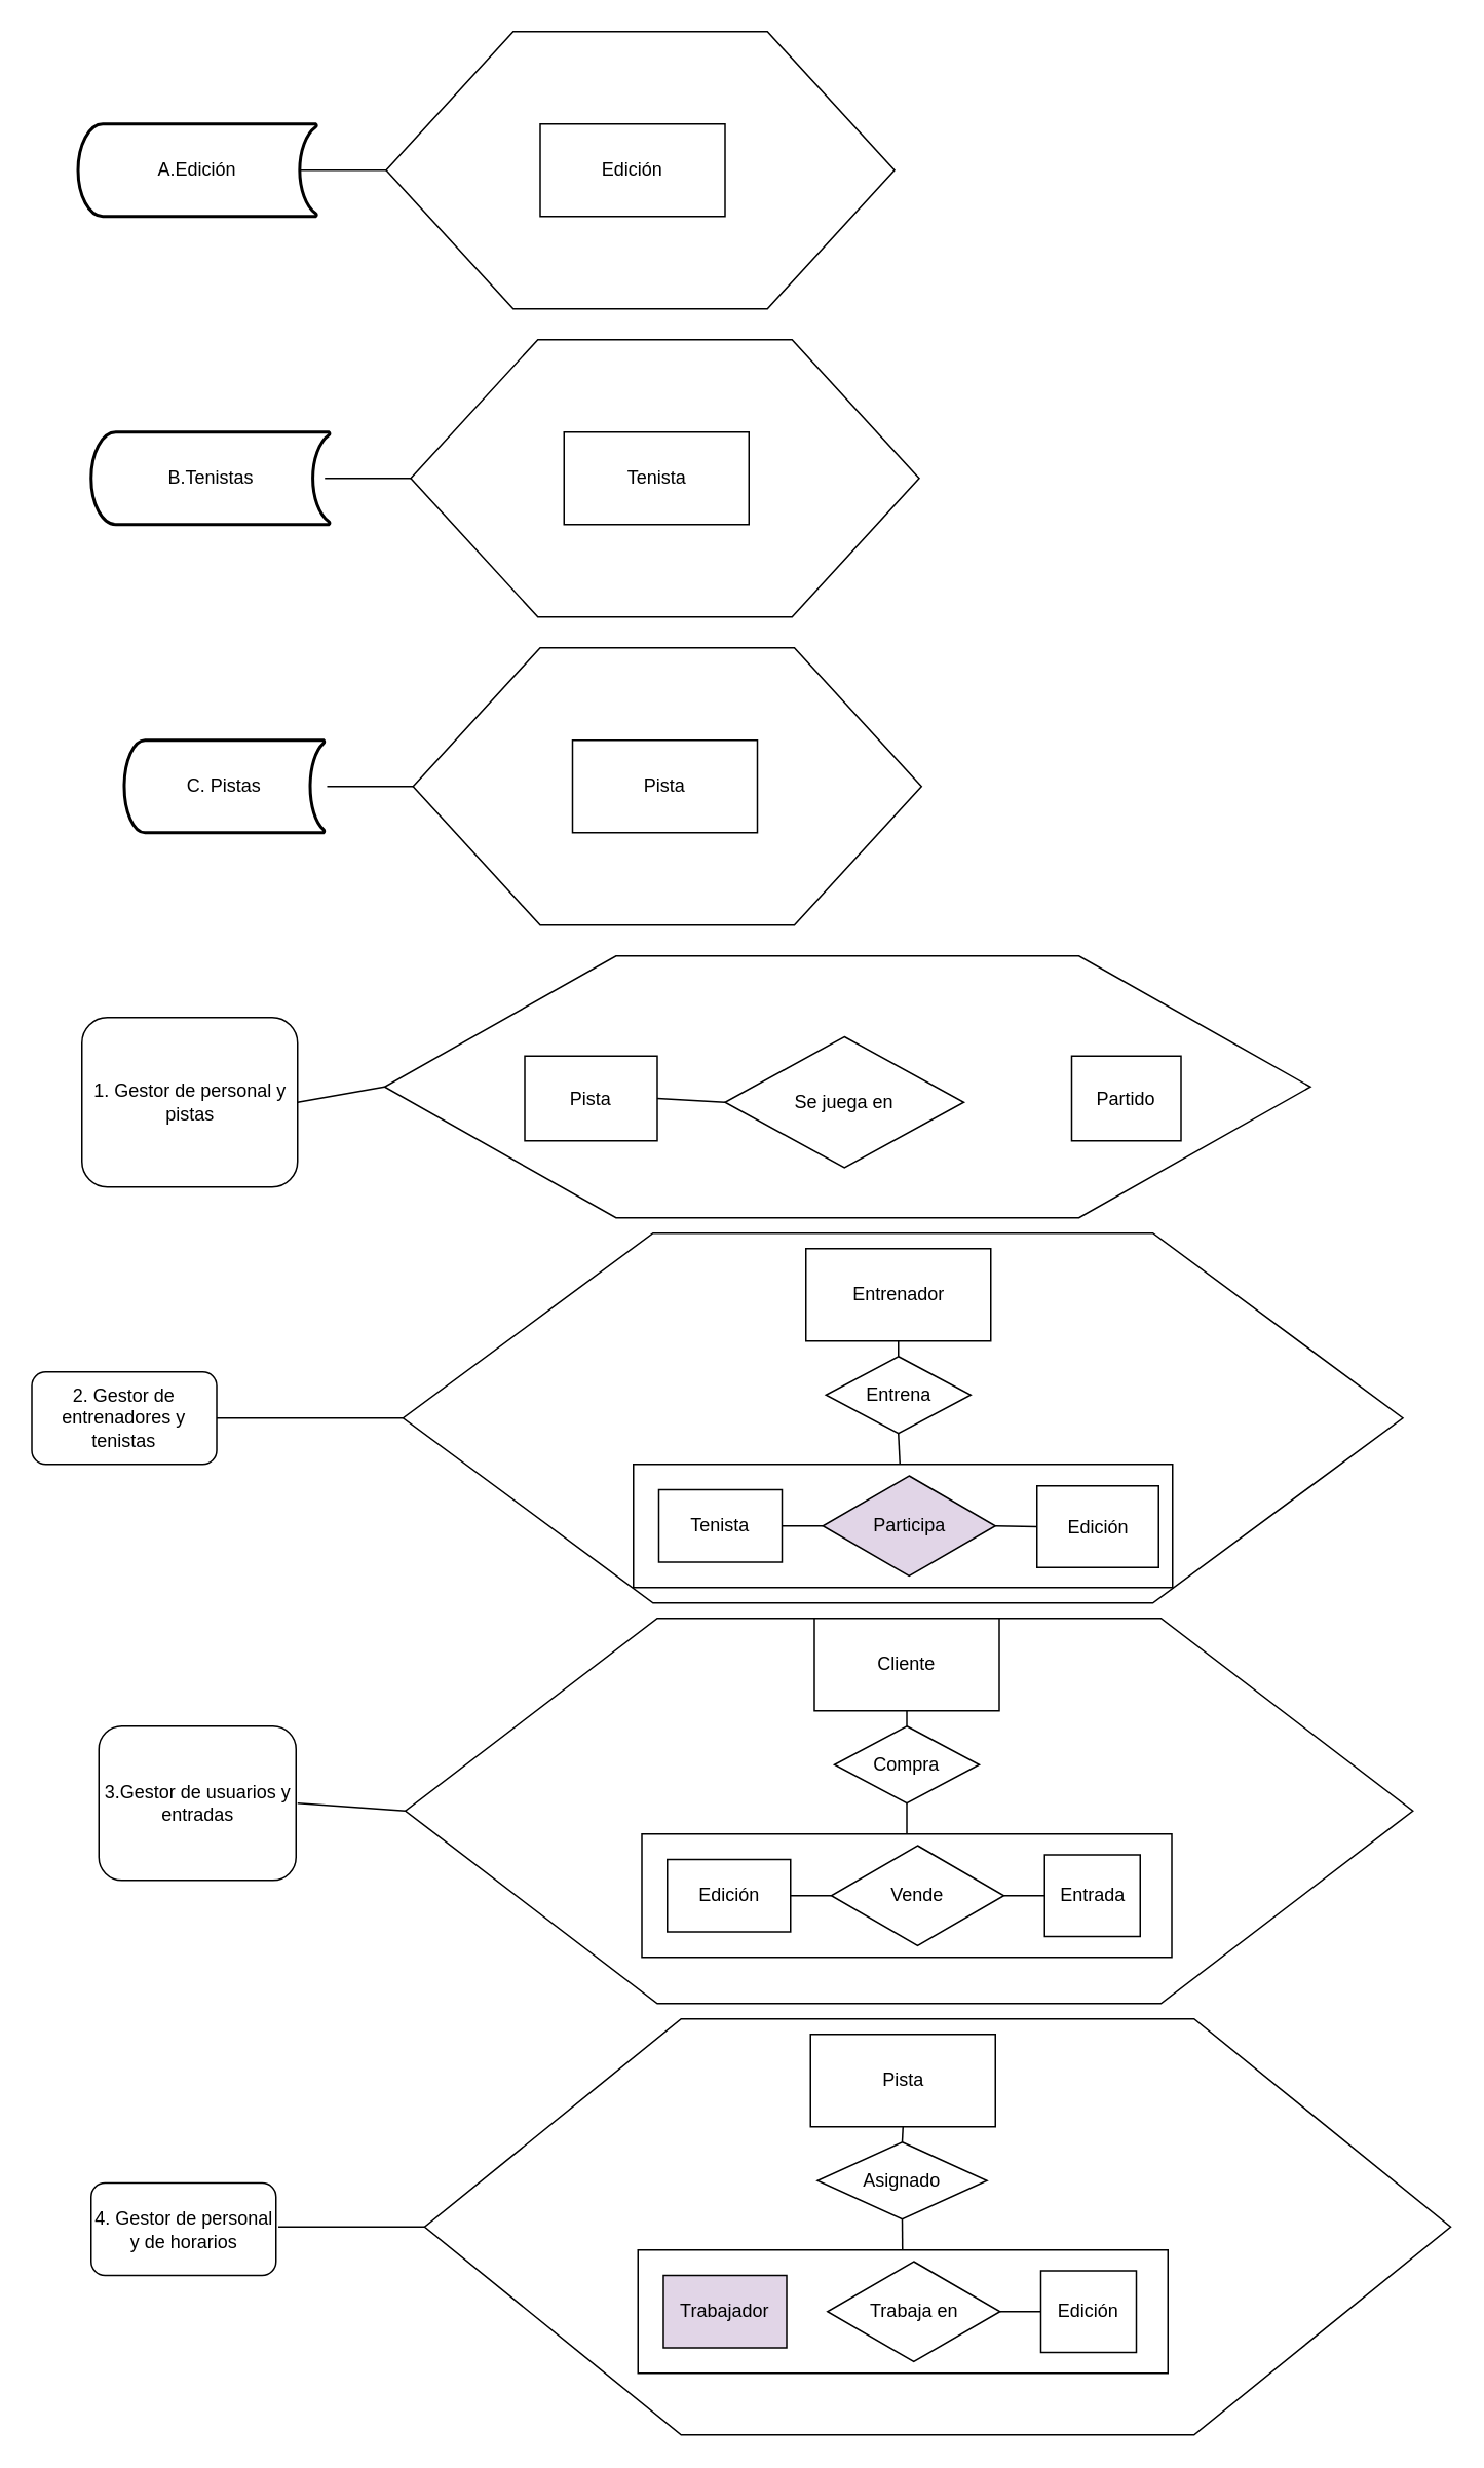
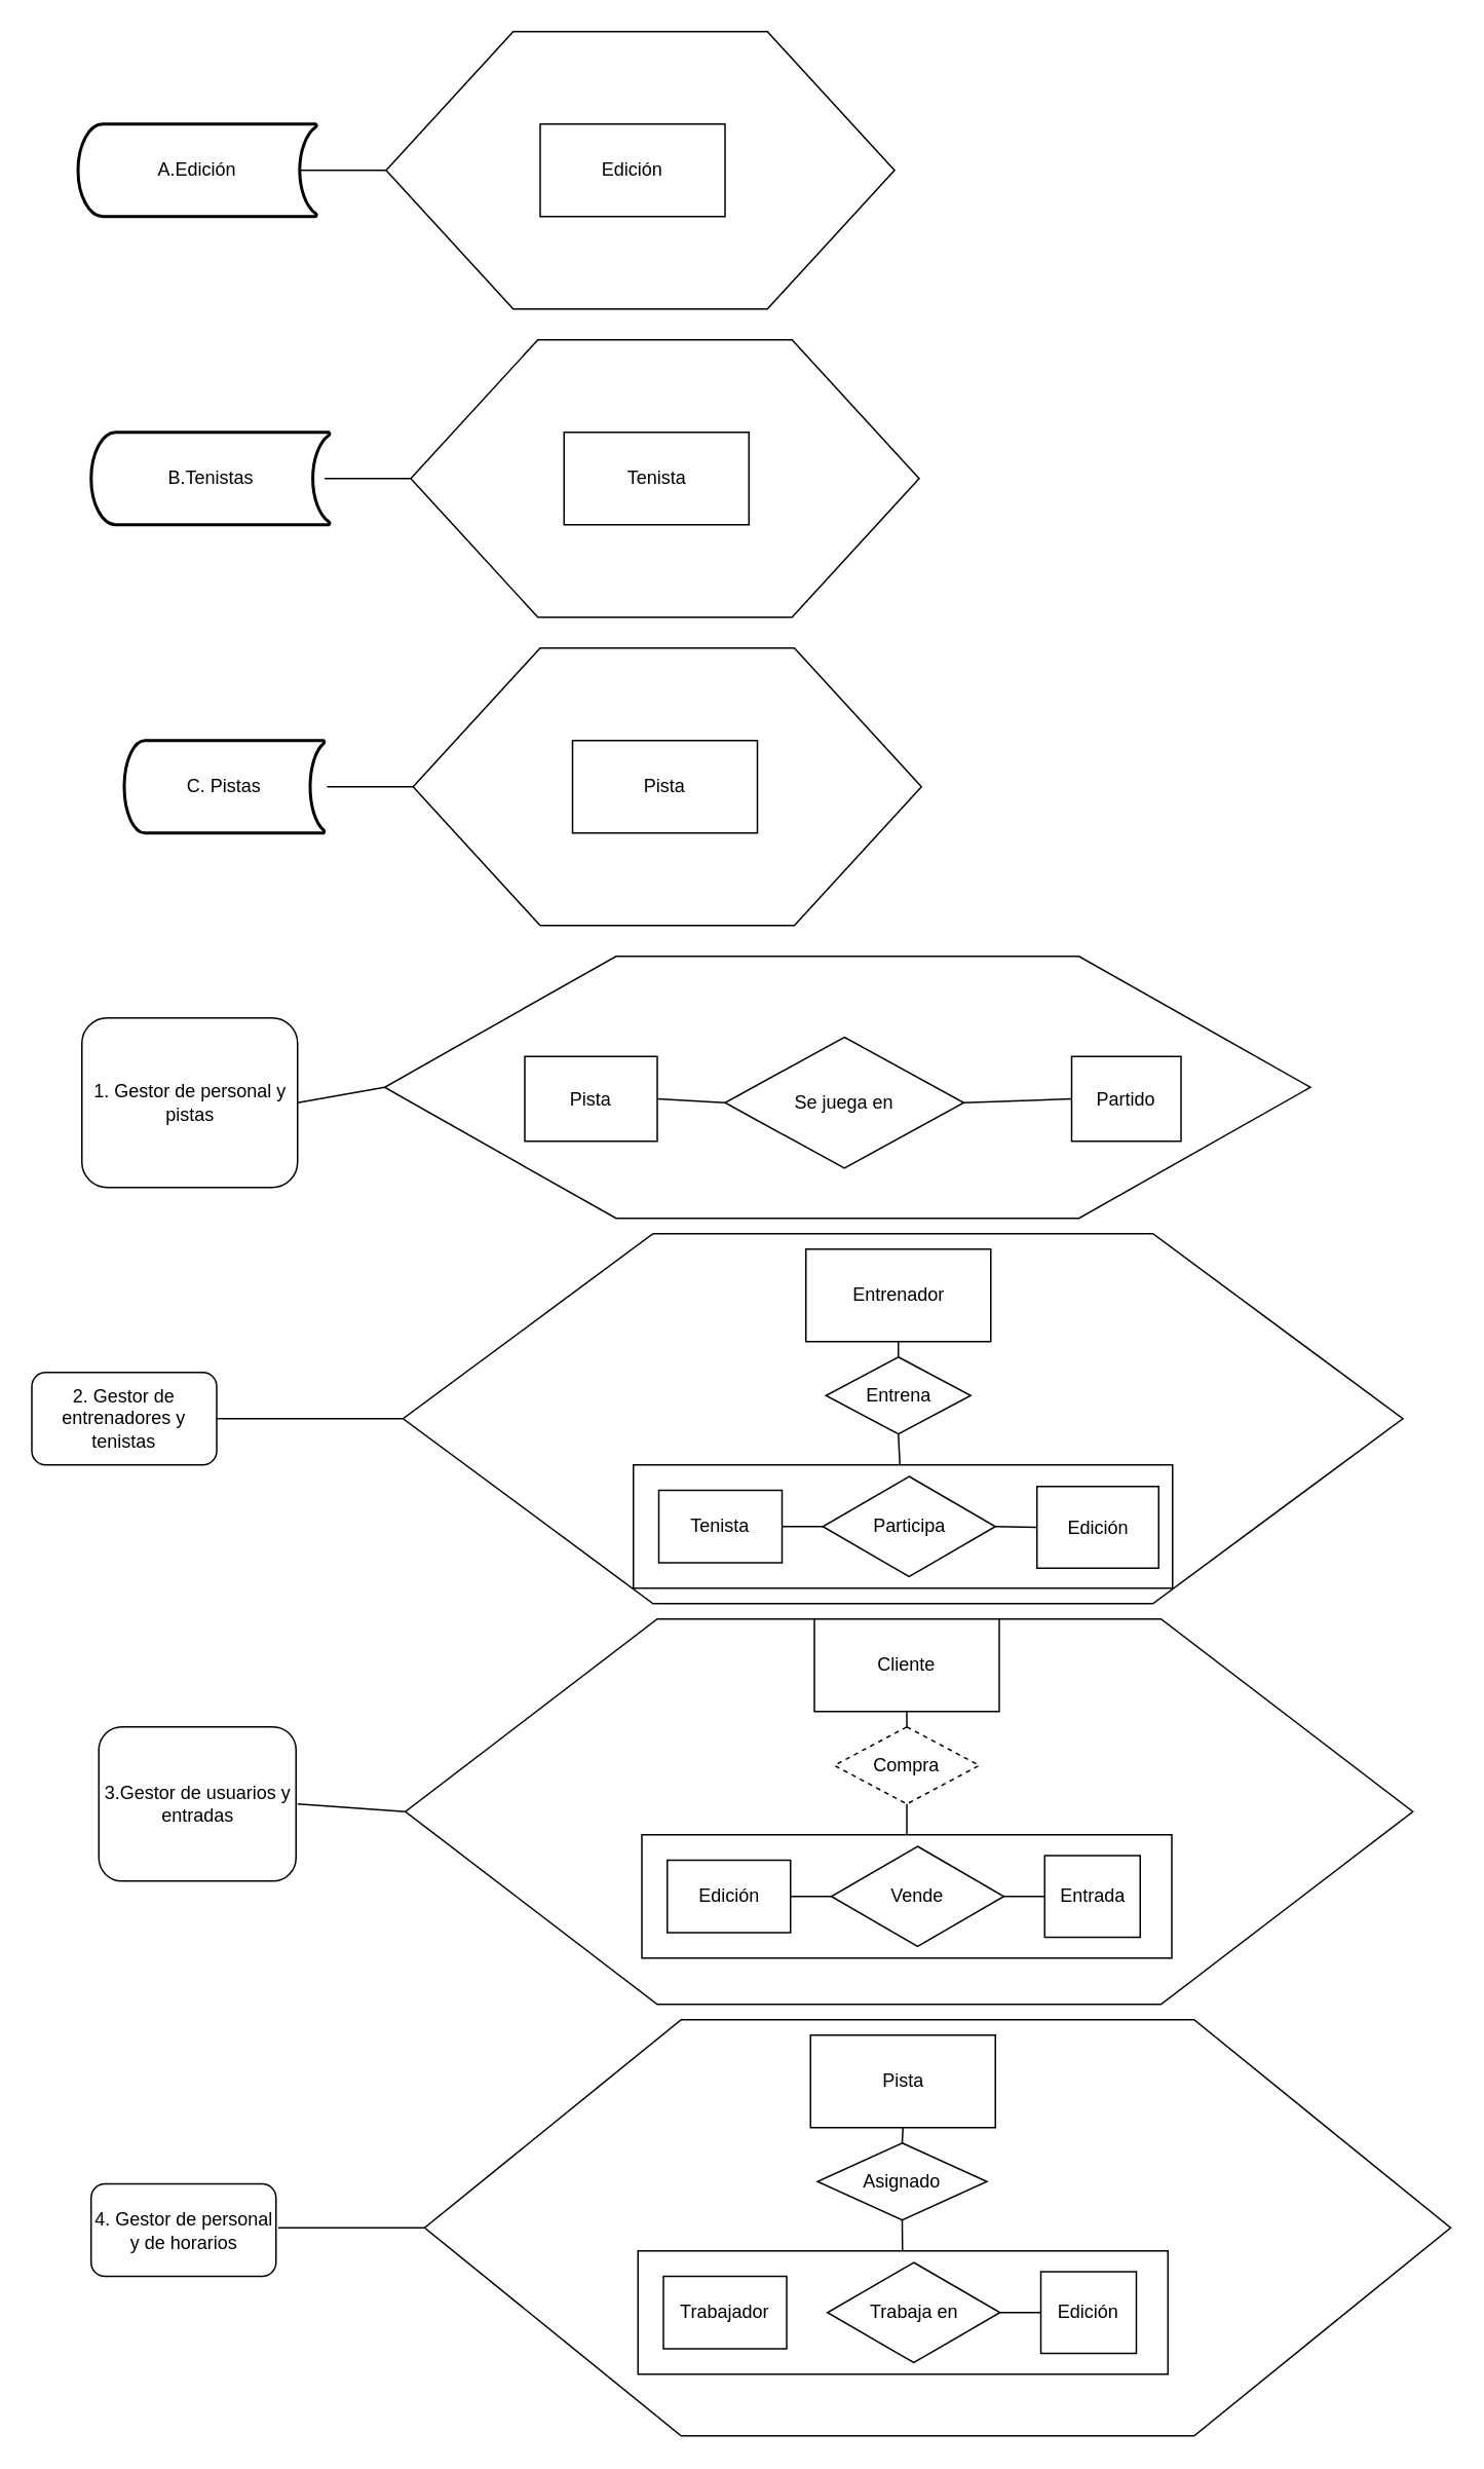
+ <mxCell id="30" value="" style="endArrow=none;html=1;exitX=0;exitY=0.5;exitDx=0;exitDy=0;entryX=1;entryY=0.5;entryDx=0;entryDy=0;" parent="1" source="27" target="28" edge="1"><mxGeometry width="50" height="50" relative="1" as="geometry"><mxPoint x="510" y="680" as="sourcePoint" /><mxPoint x="560" y="630" as="targetPoint" /></mxGeometry></mxCell>
- <mxCell id="47" value="Participa" style="rhombus;whiteSpace=wrap;html=1;fillColor=#e1d5e7;" parent="1" vertex="1"><mxGeometry x="533.5" y="957.5" width="112" height="65" as="geometry" /></mxCell>
+ <mxCell id="47" value="Participa" style="rhombus;whiteSpace=wrap;html=1;" parent="1" vertex="1"><mxGeometry x="533.5" y="957.5" width="112" height="65" as="geometry" /></mxCell>
- <mxCell id="32" value="Compra" style="rhombus;whiteSpace=wrap;html=1;" parent="1" vertex="1"><mxGeometry x="541" y="1120" width="94" height="50" as="geometry" /></mxCell>
+ <mxCell id="32" value="Compra" style="rhombus;whiteSpace=wrap;html=1;dashed=1;" parent="1" vertex="1"><mxGeometry x="541" y="1120" width="94" height="50" as="geometry" /></mxCell>
- <mxCell id="55" value="Trabajador" style="rounded=0;whiteSpace=wrap;html=1;fillColor=#e1d5e7;" parent="1" vertex="1"><mxGeometry x="430" y="1476.5" width="80" height="47" as="geometry" /></mxCell>
+ <mxCell id="55" value="Trabajador" style="rounded=0;whiteSpace=wrap;html=1;" parent="1" vertex="1"><mxGeometry x="430" y="1476.5" width="80" height="47" as="geometry" /></mxCell>
